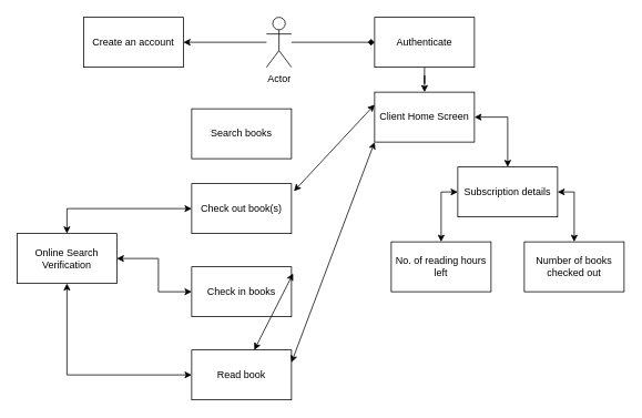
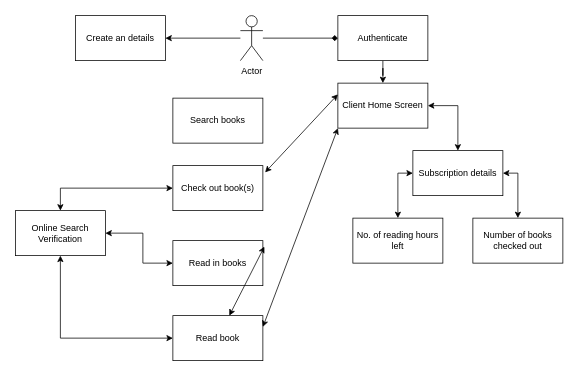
- <mxCell id="6" value="Create an account" style="rounded=0;whiteSpace=wrap;html=1;" vertex="1" parent="1"><mxGeometry x="100" y="20" width="120" height="60" as="geometry" /></mxCell>
+ <mxCell id="6" value="Create an details" style="rounded=0;whiteSpace=wrap;html=1;" vertex="1" parent="1"><mxGeometry x="100" y="20" width="120" height="60" as="geometry" /></mxCell>
- <mxCell id="13" value="Check in books" style="rounded=0;whiteSpace=wrap;html=1;" vertex="1" parent="1"><mxGeometry x="230" y="320" width="120" height="60" as="geometry" /></mxCell>
+ <mxCell id="13" value="Read in books" style="rounded=0;whiteSpace=wrap;html=1;" vertex="1" parent="1"><mxGeometry x="230" y="320" width="120" height="60" as="geometry" /></mxCell>
